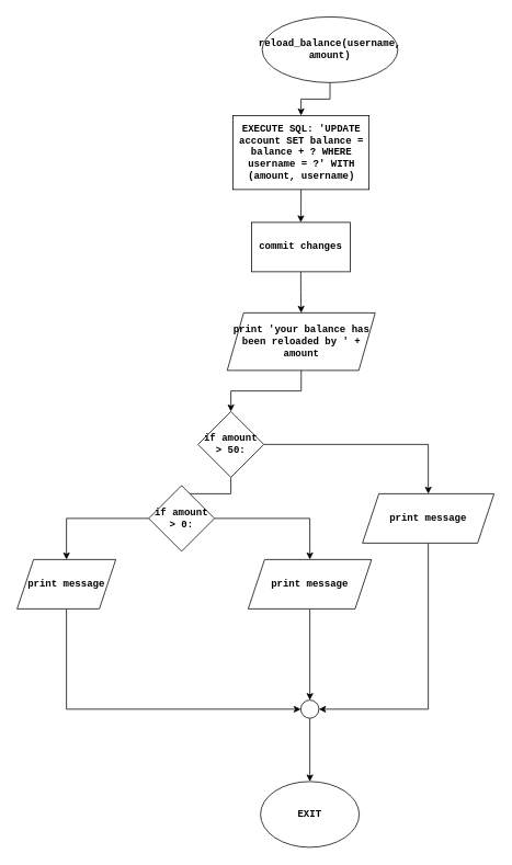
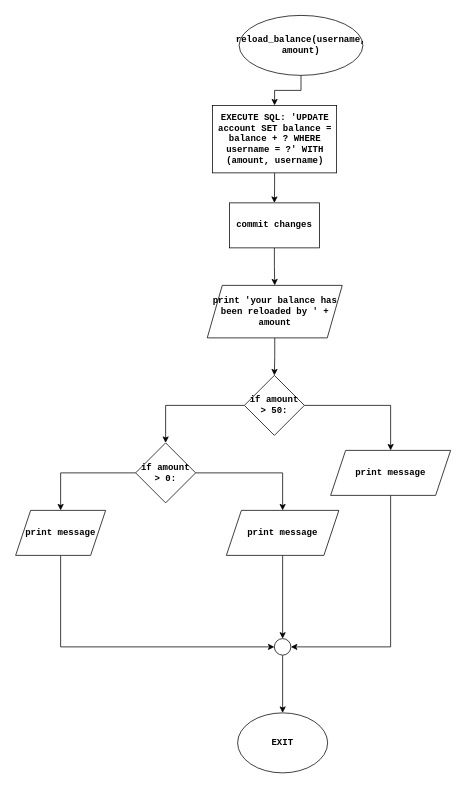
- <mxCell id="13" value="if amount &amp;gt; 50:" style="rhombus;whiteSpace=wrap;html=1;fontStyle=1;fontFamily=Courier New;" vertex="1" parent="1"><mxGeometry x="240" y="500" width="80" height="80" as="geometry" /></mxCell>
+ <mxCell id="13" value="if amount &amp;gt; 50:" style="rhombus;whiteSpace=wrap;html=1;fontStyle=1;fontFamily=Courier New;" vertex="1" parent="1"><mxGeometry x="325" y="500" width="80" height="80" as="geometry" /></mxCell>
